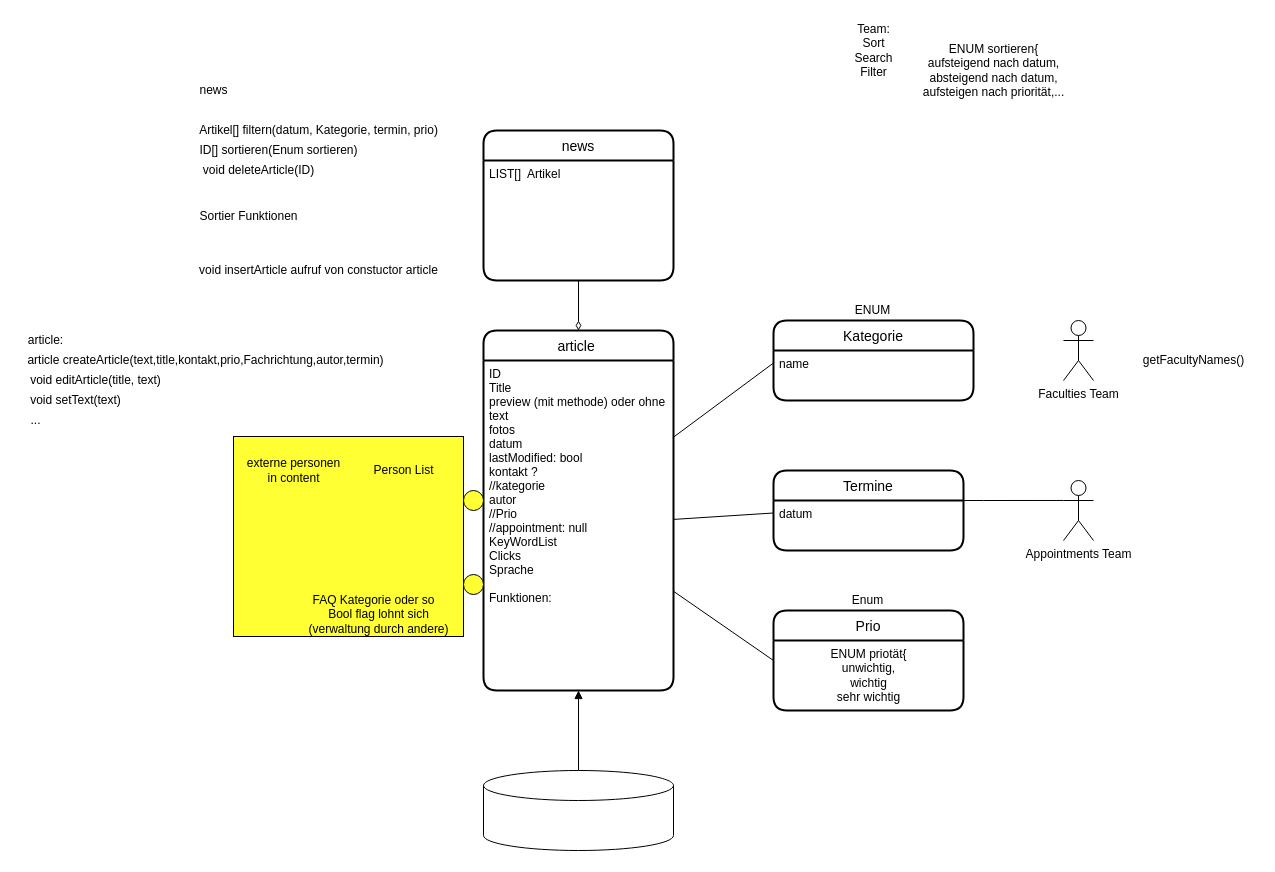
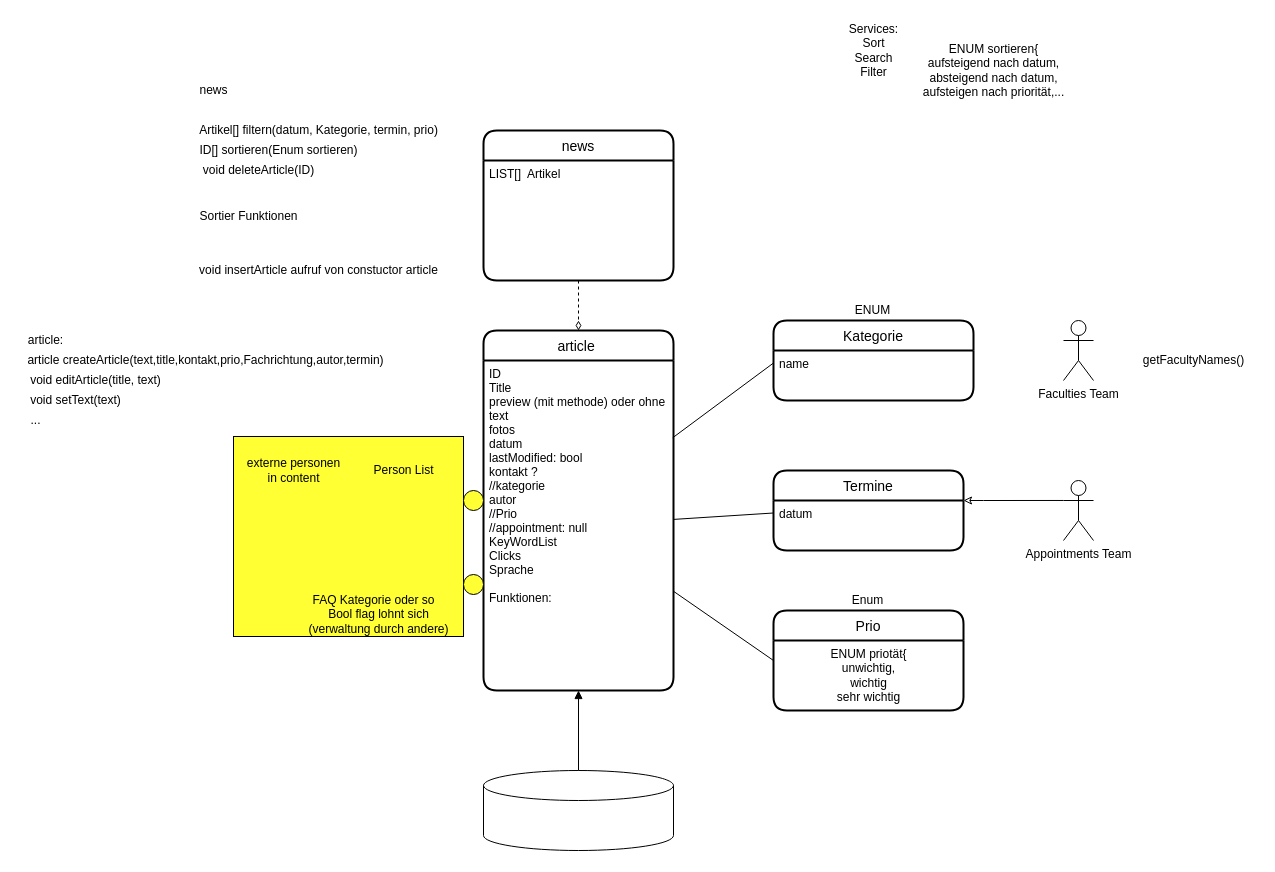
- <mxCell id="43" value="Team:&lt;br&gt;Sort&lt;br&gt;Search&lt;br&gt;Filter" style="text;html=1;align=center;verticalAlign=middle;resizable=0;points=[];autosize=1;strokeColor=none;fillColor=none;" vertex="1" parent="1"><mxGeometry x="843" y="20" width="60" height="60" as="geometry" /></mxCell>
+ <mxCell id="43" value="Services:&lt;br&gt;Sort&lt;br&gt;Search&lt;br&gt;Filter" style="text;html=1;align=center;verticalAlign=middle;resizable=0;points=[];autosize=1;strokeColor=none;fillColor=none;" vertex="1" parent="1"><mxGeometry x="843" y="20" width="60" height="60" as="geometry" /></mxCell>
- <mxCell id="23" style="edgeStyle=none;rounded=0;orthogonalLoop=1;jettySize=auto;html=1;exitX=0.5;exitY=1;exitDx=0;exitDy=0;entryX=0.5;entryY=0;entryDx=0;entryDy=0;startArrow=none;startFill=0;endArrow=diamondThin;endFill=0;endSize=7;" edge="1" parent="1" source="12" target="2"><mxGeometry relative="1" as="geometry" /></mxCell>
+ <mxCell id="23" style="edgeStyle=none;rounded=0;orthogonalLoop=1;jettySize=auto;html=1;exitX=0.5;exitY=1;exitDx=0;exitDy=0;entryX=0.5;entryY=0;entryDx=0;entryDy=0;startArrow=none;startFill=0;endArrow=diamondThin;endFill=0;endSize=7;dashed=1;" edge="1" parent="1" source="12" target="2"><mxGeometry relative="1" as="geometry" /></mxCell>
- <mxCell id="18" style="edgeStyle=orthogonalEdgeStyle;rounded=0;orthogonalLoop=1;jettySize=auto;html=1;exitX=0;exitY=0.333;exitDx=0;exitDy=0;exitPerimeter=0;entryX=1;entryY=0;entryDx=0;entryDy=0;startArrow=none;startFill=0;endArrow=none;endFill=0;" edge="1" parent="1" source="19" target="5"><mxGeometry relative="1" as="geometry"><Array as="points"><mxPoint x="983" y="500" /><mxPoint x="983" y="500" /></Array></mxGeometry></mxCell>
+ <mxCell id="18" style="edgeStyle=orthogonalEdgeStyle;rounded=0;orthogonalLoop=1;jettySize=auto;html=1;exitX=0;exitY=0.333;exitDx=0;exitDy=0;exitPerimeter=0;entryX=1;entryY=0;entryDx=0;entryDy=0;startArrow=none;startFill=0;endArrow=classic;endFill=0;" edge="1" parent="1" source="19" target="5"><mxGeometry relative="1" as="geometry"><Array as="points"><mxPoint x="983" y="500" /><mxPoint x="983" y="500" /></Array></mxGeometry></mxCell>
